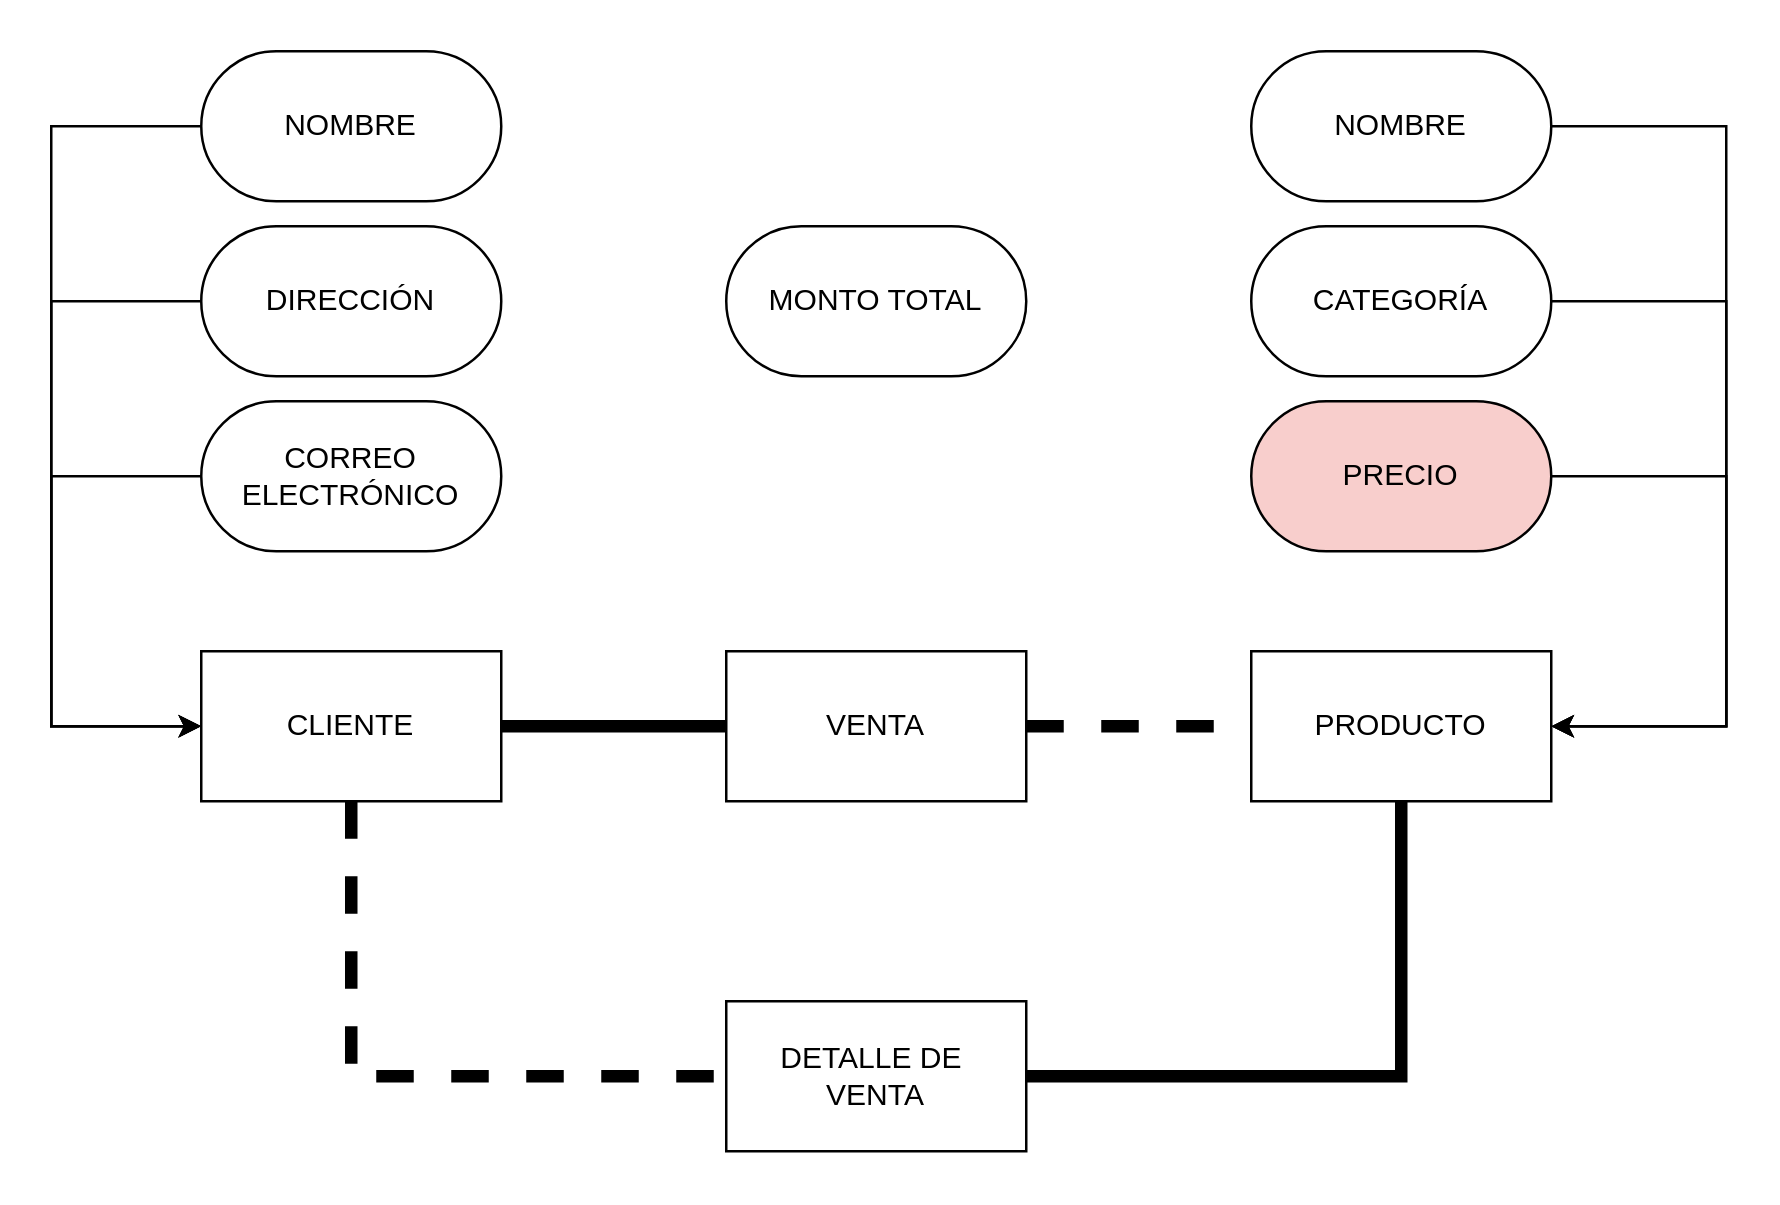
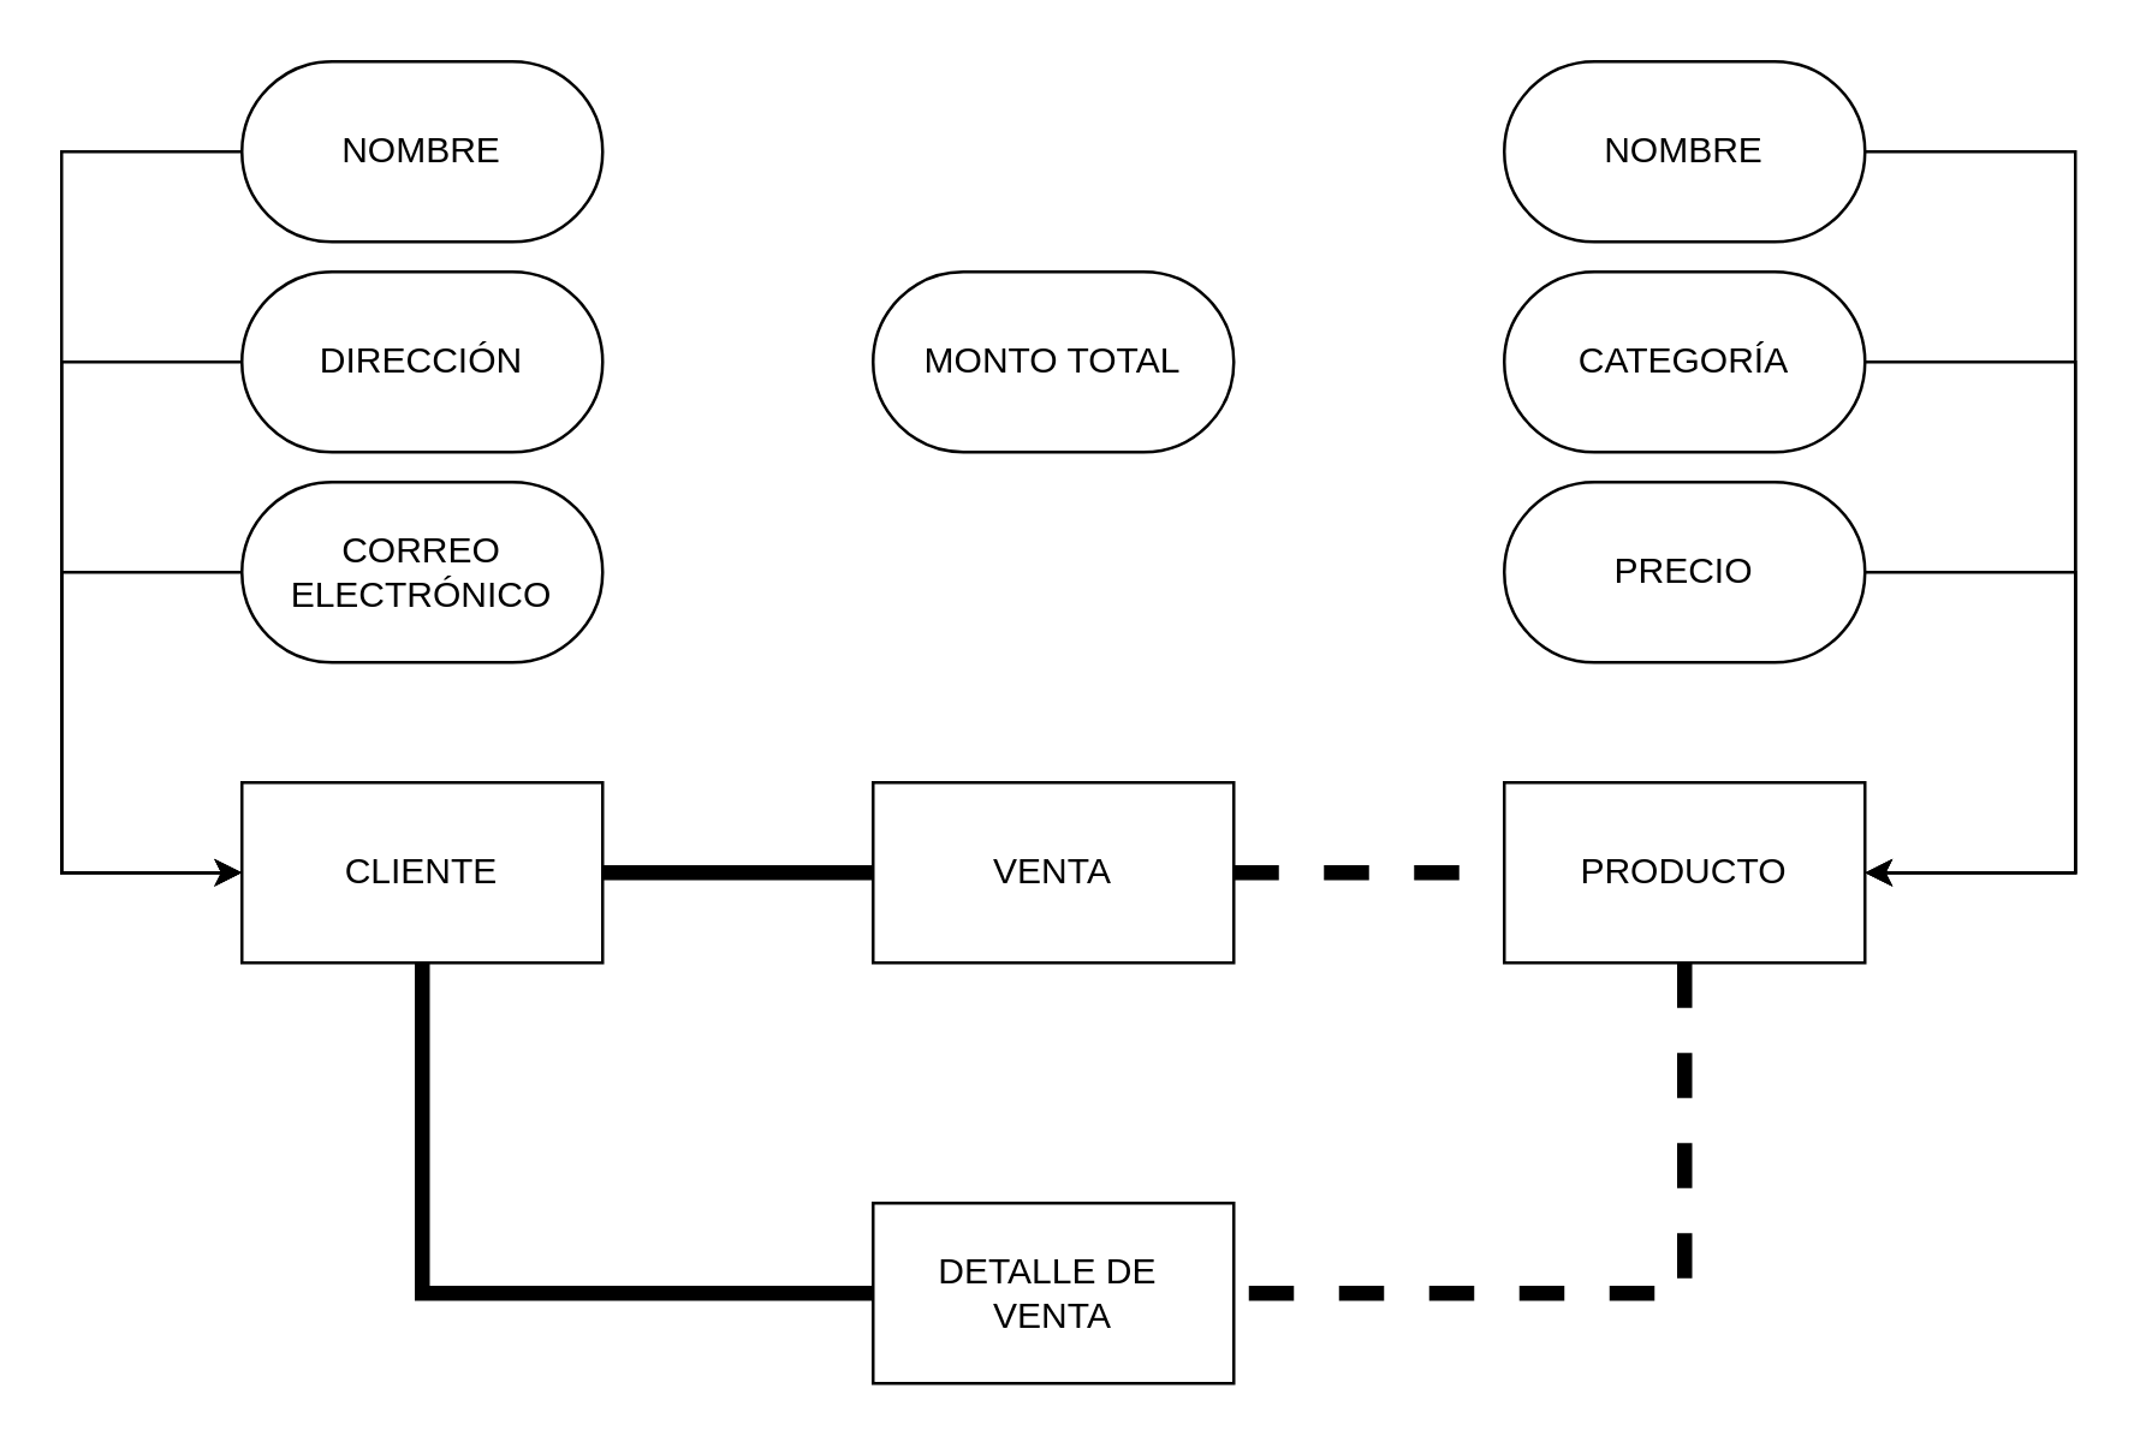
- <mxCell id="12" value="PRECIO" style="rounded=1;whiteSpace=wrap;html=1;arcSize=50;fillColor=#f8cecc;" vertex="1" parent="1"><mxGeometry x="500" y="160" width="120" height="60" as="geometry" /></mxCell>
+ <mxCell id="12" value="PRECIO" style="rounded=1;whiteSpace=wrap;html=1;arcSize=50;" vertex="1" parent="1"><mxGeometry x="500" y="160" width="120" height="60" as="geometry" /></mxCell>
- <mxCell id="21" value="" style="endArrow=none;html=1;rounded=0;strokeWidth=5;exitX=0.5;exitY=1;exitDx=0;exitDy=0;entryX=0;entryY=0.5;entryDx=0;entryDy=0;dashed=1;" edge="1" parent="1" source="3" target="5"><mxGeometry width="50" height="50" relative="1" as="geometry"><mxPoint x="420" y="300" as="sourcePoint" /><mxPoint x="510" y="300" as="targetPoint" /><Array as="points"><mxPoint x="140" y="430" /></Array></mxGeometry></mxCell>
+ <mxCell id="21" value="" style="endArrow=none;html=1;rounded=0;strokeWidth=5;exitX=0.5;exitY=1;exitDx=0;exitDy=0;entryX=0;entryY=0.5;entryDx=0;entryDy=0;" edge="1" parent="1" source="3" target="5"><mxGeometry width="50" height="50" relative="1" as="geometry"><mxPoint x="420" y="300" as="sourcePoint" /><mxPoint x="510" y="300" as="targetPoint" /><Array as="points"><mxPoint x="140" y="430" /></Array></mxGeometry></mxCell>
- <mxCell id="22" value="" style="endArrow=none;html=1;rounded=0;strokeWidth=5;exitX=0.5;exitY=1;exitDx=0;exitDy=0;entryX=1;entryY=0.5;entryDx=0;entryDy=0;" edge="1" parent="1" source="4" target="5"><mxGeometry width="50" height="50" relative="1" as="geometry"><mxPoint x="150" y="330" as="sourcePoint" /><mxPoint x="300" y="440" as="targetPoint" /><Array as="points"><mxPoint x="560" y="430" /></Array></mxGeometry></mxCell>
+ <mxCell id="22" value="" style="endArrow=none;html=1;rounded=0;strokeWidth=5;exitX=0.5;exitY=1;exitDx=0;exitDy=0;entryX=1;entryY=0.5;entryDx=0;entryDy=0;dashed=1;" edge="1" parent="1" source="4" target="5"><mxGeometry width="50" height="50" relative="1" as="geometry"><mxPoint x="150" y="330" as="sourcePoint" /><mxPoint x="300" y="440" as="targetPoint" /><Array as="points"><mxPoint x="560" y="430" /></Array></mxGeometry></mxCell>
